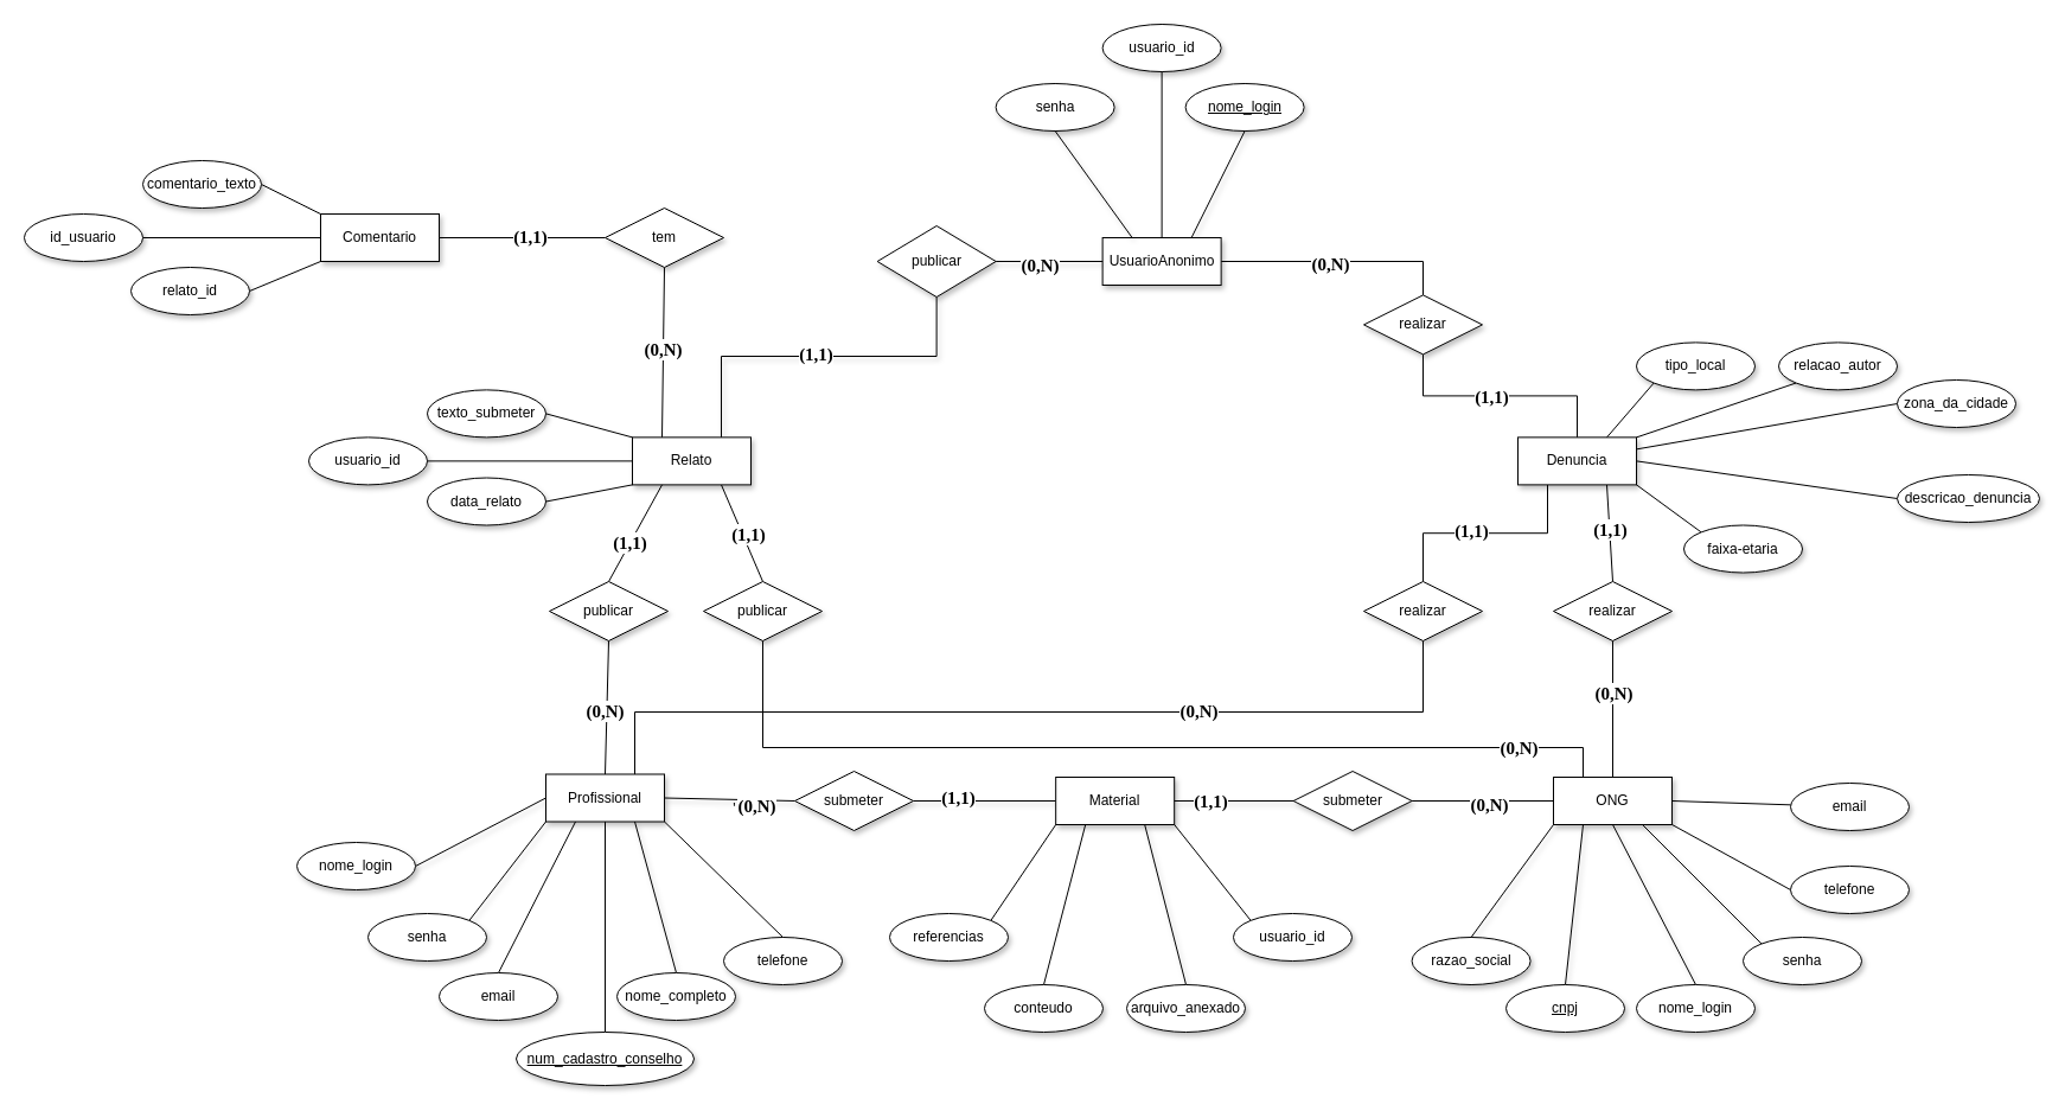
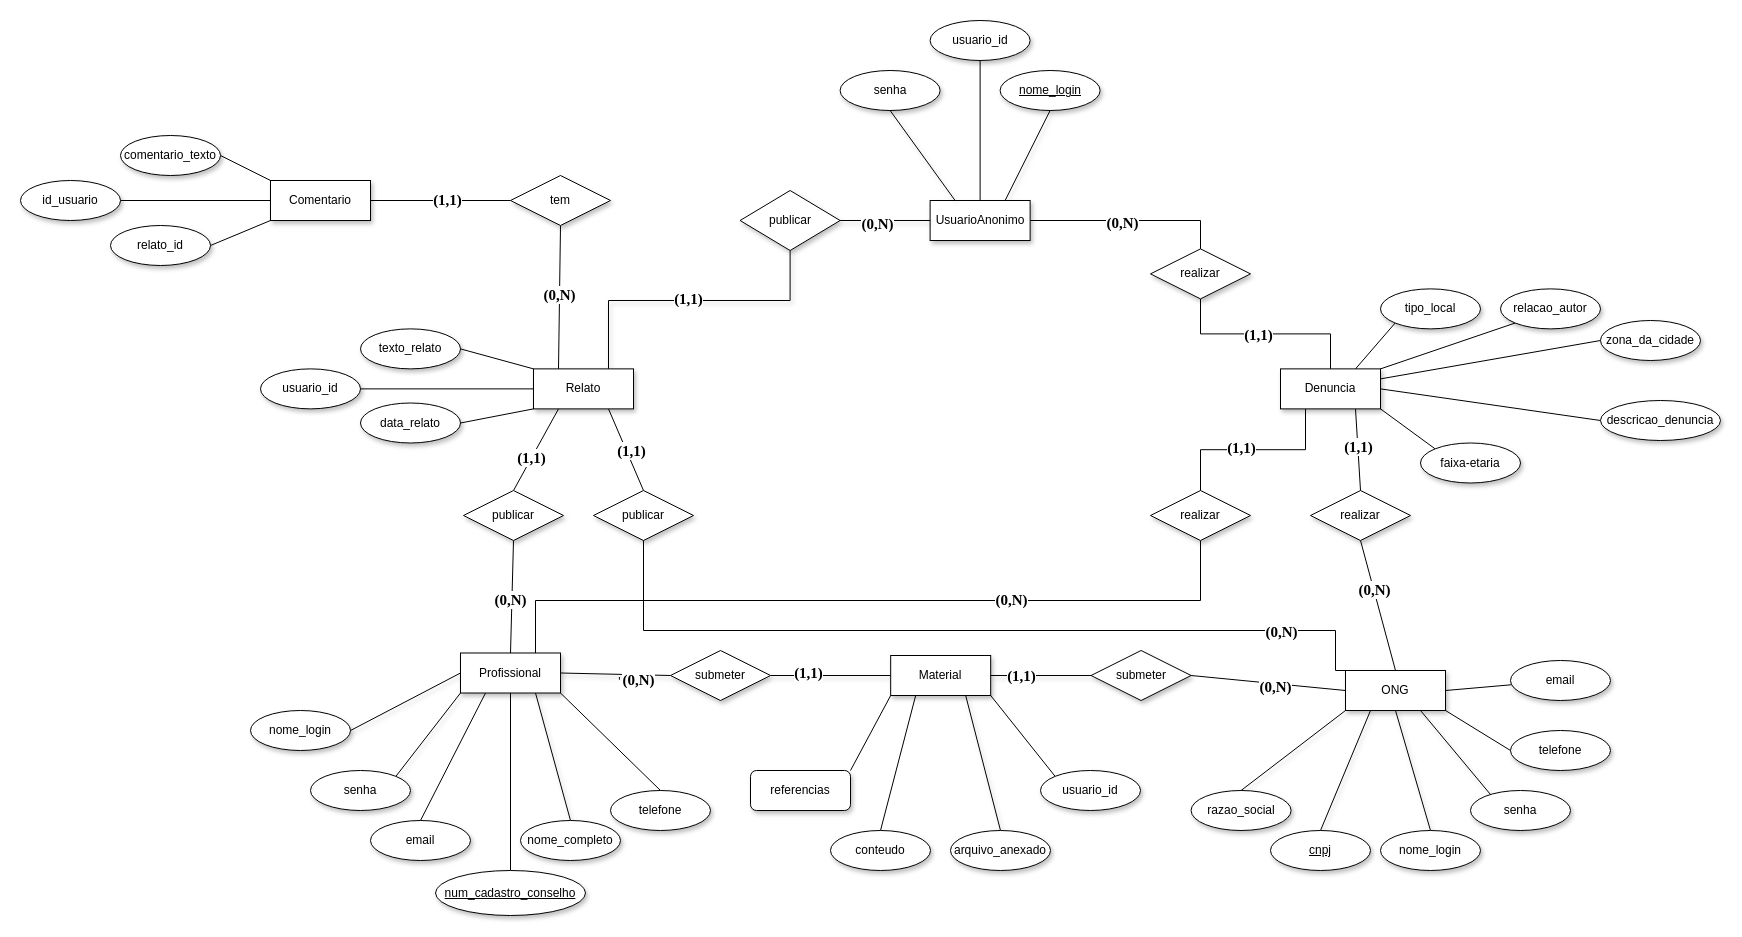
- <mxCell id="65" value="texto_submeter" style="ellipse;whiteSpace=wrap;html=1;align=center;labelBackgroundColor=none;fillColor=default;strokeColor=default;fontColor=default;rounded=0;sketch=0;curveFitting=0;jiggle=0;shadow=1;fillStyle=auto;verticalAlign=middle;fontFamily=Helvetica;fontSize=12;" parent="1" vertex="1"><mxGeometry x="360" y="328.38" width="100" height="40" as="geometry" /></mxCell>
+ <mxCell id="65" value="texto_relato" style="ellipse;whiteSpace=wrap;html=1;align=center;labelBackgroundColor=none;fillColor=default;strokeColor=default;fontColor=default;rounded=0;sketch=0;curveFitting=0;jiggle=0;shadow=1;fillStyle=auto;verticalAlign=middle;fontFamily=Helvetica;fontSize=12;" parent="1" vertex="1"><mxGeometry x="360" y="328.38" width="100" height="40" as="geometry" /></mxCell>
- <mxCell id="42" value="ONG" style="rounded=0;arcSize=10;whiteSpace=wrap;html=1;align=center;labelBackgroundColor=none;fillColor=default;strokeColor=default;fontColor=default;sketch=0;curveFitting=0;jiggle=0;shadow=1;fillStyle=auto;verticalAlign=middle;fontFamily=Helvetica;fontSize=12;" parent="1" vertex="1"><mxGeometry x="1310" y="655" width="100" height="40" as="geometry" /></mxCell>
+ <mxCell id="42" value="ONG" style="rounded=0;arcSize=10;whiteSpace=wrap;html=1;align=center;labelBackgroundColor=none;fillColor=default;strokeColor=default;fontColor=default;sketch=0;curveFitting=0;jiggle=0;shadow=1;fillStyle=auto;verticalAlign=middle;fontFamily=Helvetica;fontSize=12;" parent="1" vertex="1"><mxGeometry x="1345" y="670" width="100" height="40" as="geometry" /></mxCell>
- <mxCell id="81" value="referencias" style="ellipse;whiteSpace=wrap;html=1;align=center;labelBackgroundColor=none;fillColor=default;strokeColor=default;fontColor=default;rounded=0;sketch=0;curveFitting=0;jiggle=0;shadow=1;fillStyle=auto;verticalAlign=middle;fontFamily=Helvetica;fontSize=12;" parent="1" vertex="1"><mxGeometry x="750" y="770" width="100" height="40" as="geometry" /></mxCell>
+ <mxCell id="81" value="referencias" style="whiteSpace=wrap;html=1;align=center;labelBackgroundColor=none;fillColor=default;strokeColor=default;fontColor=default;sketch=0;curveFitting=0;jiggle=0;shadow=1;fillStyle=auto;verticalAlign=middle;fontFamily=Helvetica;fontSize=12;rounded=1;" parent="1" vertex="1"><mxGeometry x="750" y="770" width="100" height="40" as="geometry" /></mxCell>
